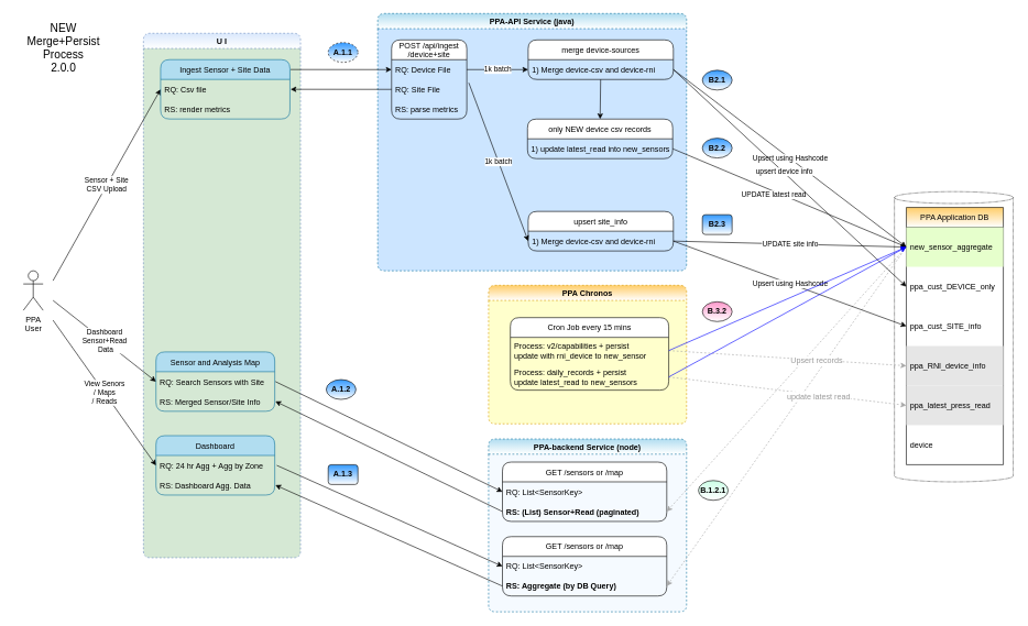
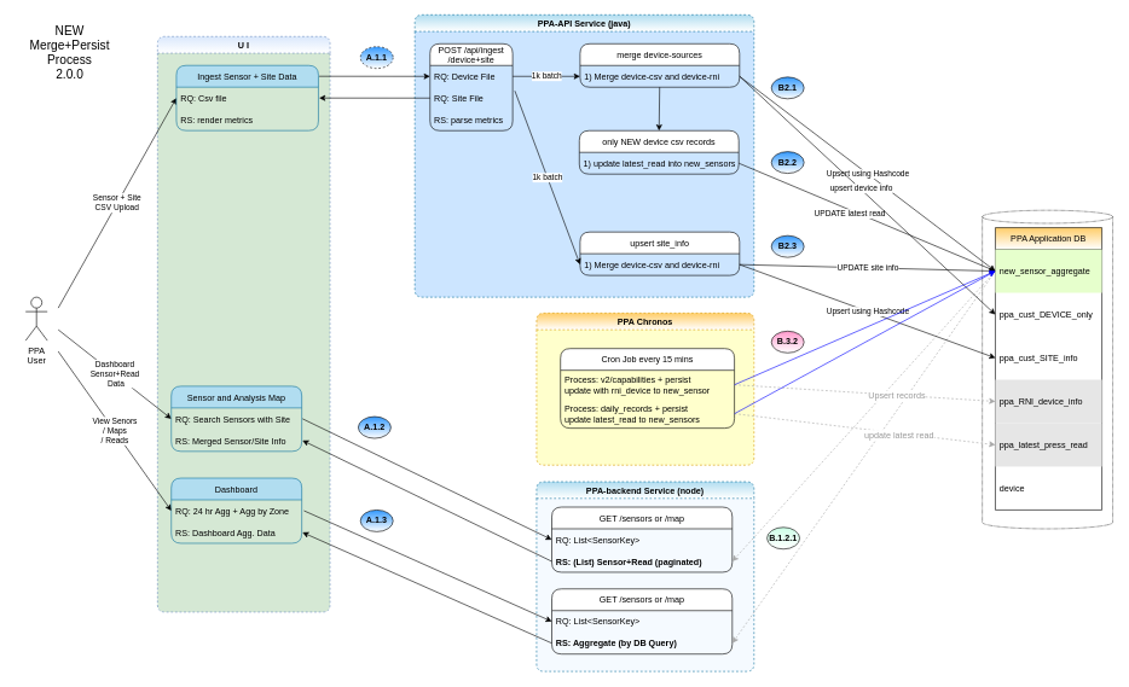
- <mxCell id="67" value="&lt;b&gt;B2.3&lt;br&gt;&lt;/b&gt;" style="whiteSpace=wrap;html=1;gradientColor=#ffffff;fillColor=#3399FF;rounded=1;" vertex="1" parent="1"><mxGeometry x="1063" y="325" width="45" height="30" as="geometry" /></mxCell>
+ <mxCell id="67" value="&lt;b&gt;B2.3&lt;br&gt;&lt;/b&gt;" style="ellipse;whiteSpace=wrap;html=1;gradientColor=#ffffff;fillColor=#3399FF;" vertex="1" parent="1"><mxGeometry x="1063" y="325" width="45" height="30" as="geometry" /></mxCell>
- <mxCell id="74" value="&lt;b&gt;A.1.3&lt;/b&gt;" style="whiteSpace=wrap;html=1;gradientColor=#ffffff;fillColor=#3399FF;rounded=1;" vertex="1" parent="1"><mxGeometry x="496" y="704" width="45" height="30" as="geometry" /></mxCell>
+ <mxCell id="74" value="&lt;b&gt;A.1.3&lt;/b&gt;" style="ellipse;whiteSpace=wrap;html=1;gradientColor=#ffffff;fillColor=#3399FF;" vertex="1" parent="1"><mxGeometry x="496" y="704" width="45" height="30" as="geometry" /></mxCell>
